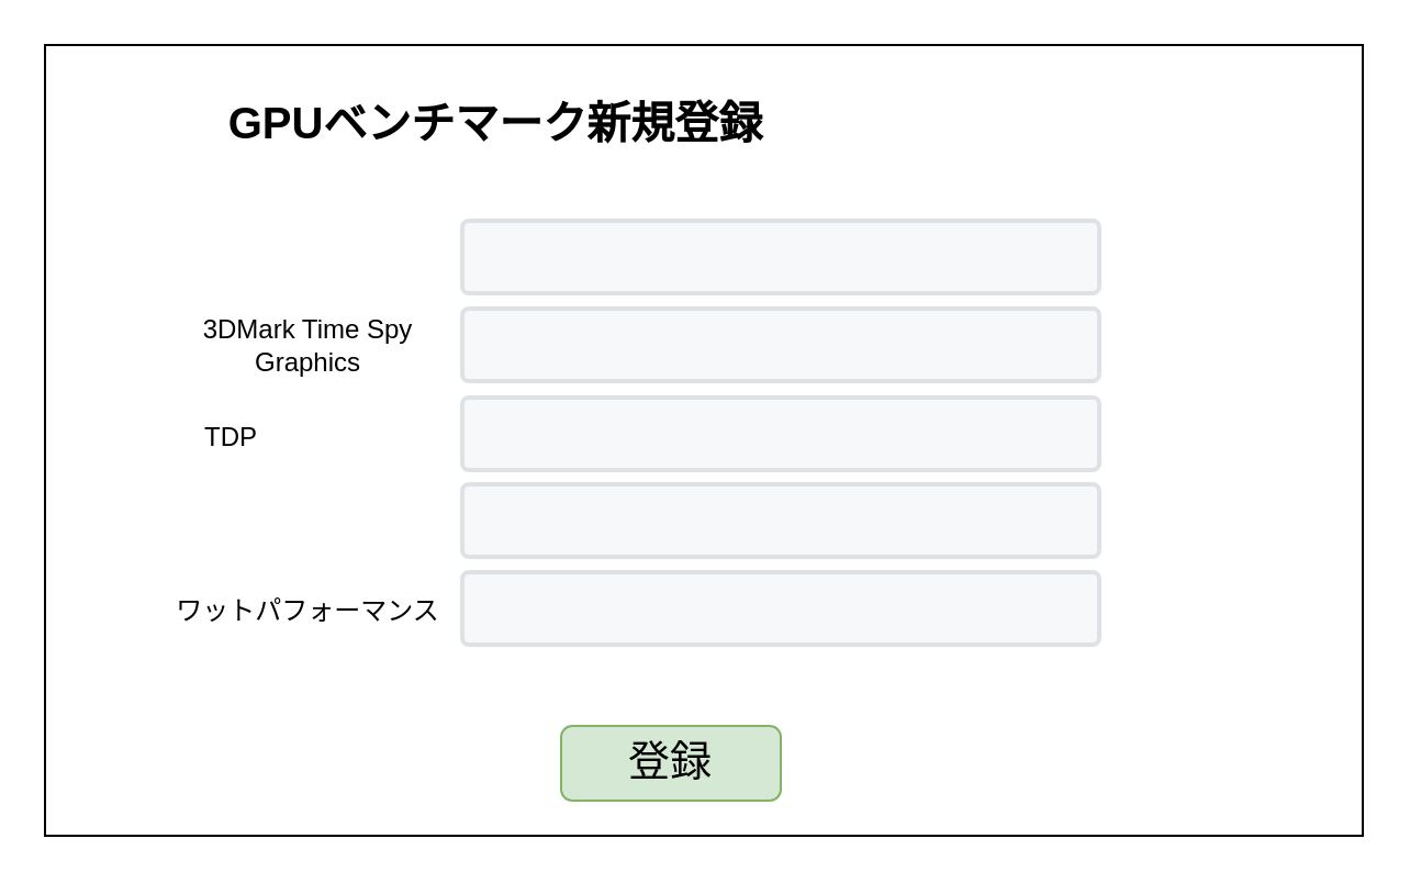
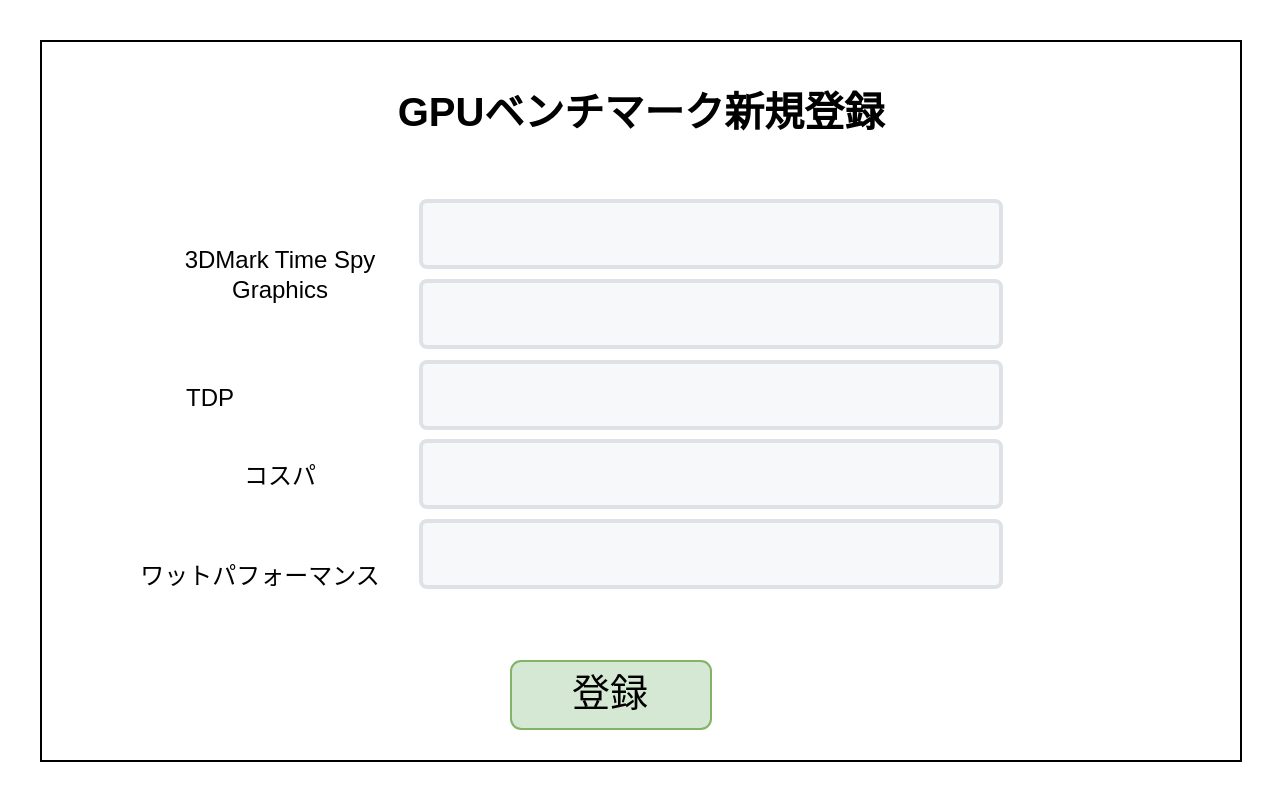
- <mxCell id="3" value="GPUベンチマーク新規登録" style="text;html=1;strokeColor=none;fillColor=none;align=center;verticalAlign=middle;whiteSpace=wrap;rounded=0;fontColor=default;fontStyle=1;fontSize=20;" parent="1" vertex="1"><mxGeometry x="98.75" y="30" width="252.5" height="50" as="geometry" /></mxCell>
+ <mxCell id="3" value="GPUベンチマーク新規登録" style="text;html=1;strokeColor=none;fillColor=none;align=center;verticalAlign=middle;whiteSpace=wrap;rounded=0;fontColor=default;fontStyle=1;fontSize=20;" parent="1" vertex="1"><mxGeometry x="193.75" y="30" width="252.5" height="50" as="geometry" /></mxCell>
- <mxCell id="6" value="3DMark Time Spy Graphics" style="text;html=1;strokeColor=none;fillColor=none;align=center;verticalAlign=middle;whiteSpace=wrap;rounded=0;" parent="1" vertex="1"><mxGeometry x="85" y="141.5" width="110" height="30" as="geometry" /></mxCell>
+ <mxCell id="6" value="3DMark Time Spy Graphics" style="text;html=1;strokeColor=none;fillColor=none;align=center;verticalAlign=middle;whiteSpace=wrap;rounded=0;" parent="1" vertex="1"><mxGeometry x="85" y="121.5" width="110" height="30" as="geometry" /></mxCell>
+ <mxCell id="10" value="コスパ" style="text;html=1;strokeColor=none;fillColor=none;align=center;verticalAlign=middle;whiteSpace=wrap;rounded=0;" parent="1" vertex="1"><mxGeometry x="110" y="223" width="60" height="30" as="geometry" /></mxCell>
- <mxCell id="8" value="ワットパフォーマンス" style="text;html=1;strokeColor=none;fillColor=none;align=center;verticalAlign=middle;whiteSpace=wrap;rounded=0;" parent="1" vertex="1"><mxGeometry x="75" y="263" width="130" height="30" as="geometry" /></mxCell>
+ <mxCell id="8" value="ワットパフォーマンス" style="text;html=1;strokeColor=none;fillColor=none;align=center;verticalAlign=middle;whiteSpace=wrap;rounded=0;" parent="1" vertex="1"><mxGeometry x="65" y="273" width="130" height="30" as="geometry" /></mxCell>
